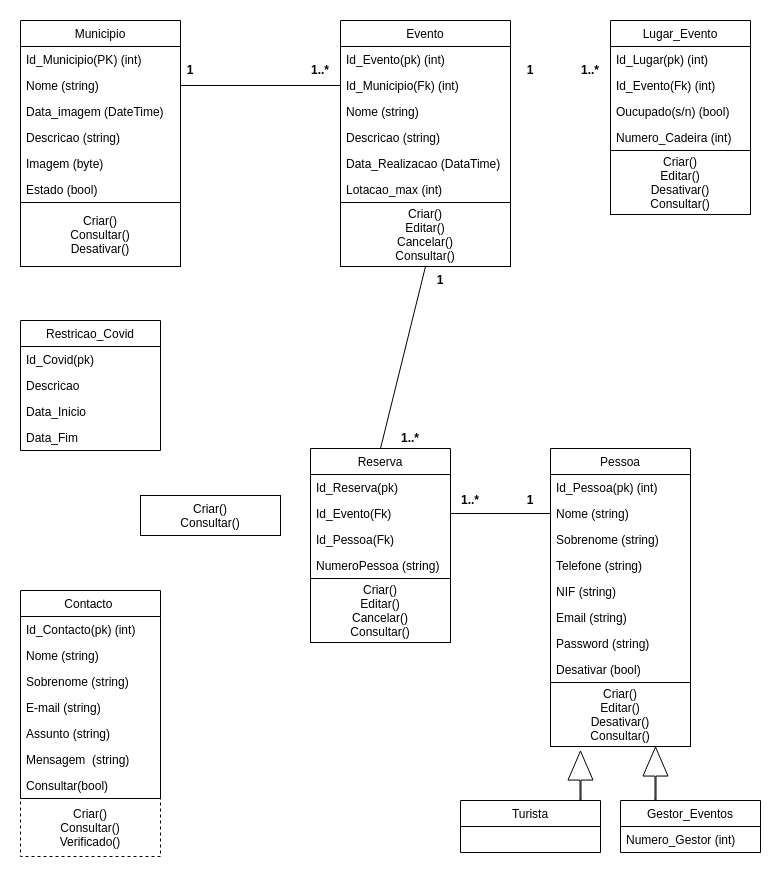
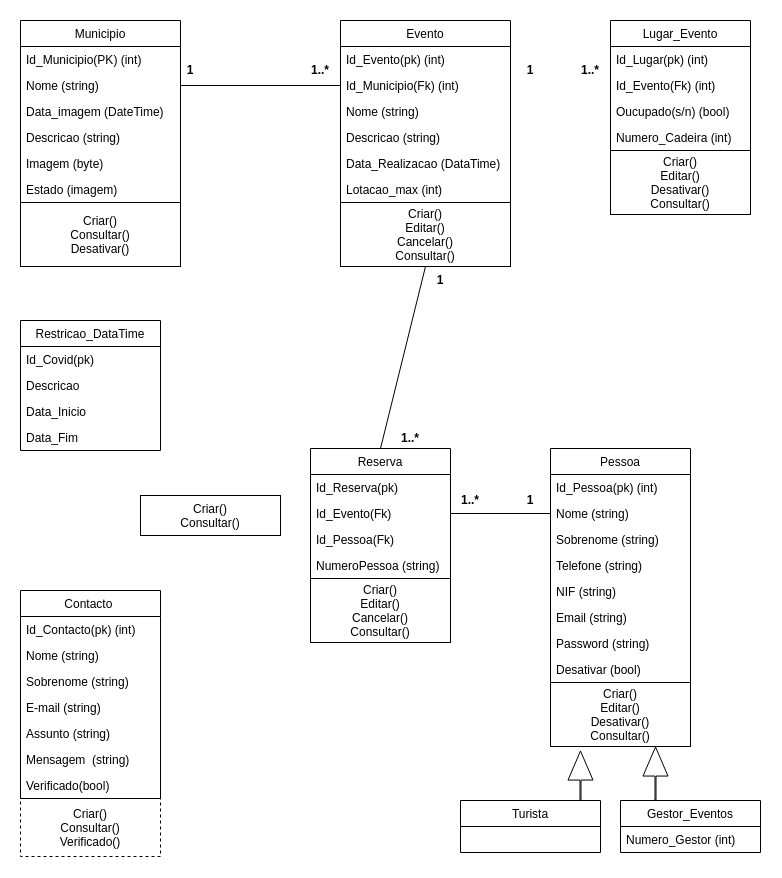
- <mxCell id="8" value="Estado (bool)" style="text;strokeColor=none;fillColor=none;align=left;verticalAlign=top;spacingLeft=4;spacingRight=4;overflow=hidden;rotatable=0;points=[[0,0.5],[1,0.5]];portConstraint=eastwest;" parent="2" vertex="1"><mxGeometry y="156" width="160" height="26" as="geometry" /></mxCell>
+ <mxCell id="8" value="Estado (imagem)" style="text;strokeColor=none;fillColor=none;align=left;verticalAlign=top;spacingLeft=4;spacingRight=4;overflow=hidden;rotatable=0;points=[[0,0.5],[1,0.5]];portConstraint=eastwest;" parent="2" vertex="1"><mxGeometry y="156" width="160" height="26" as="geometry" /></mxCell>
- <mxCell id="9" value="Restricao_Covid" style="swimlane;fontStyle=0;childLayout=stackLayout;horizontal=1;startSize=26;fillColor=none;horizontalStack=0;resizeParent=1;resizeParentMax=0;resizeLast=0;collapsible=1;marginBottom=0;" parent="1" vertex="1"><mxGeometry x="20" y="320" width="140" height="130" as="geometry" /></mxCell>
+ <mxCell id="9" value="Restricao_DataTime" style="swimlane;fontStyle=0;childLayout=stackLayout;horizontal=1;startSize=26;fillColor=none;horizontalStack=0;resizeParent=1;resizeParentMax=0;resizeLast=0;collapsible=1;marginBottom=0;" parent="1" vertex="1"><mxGeometry x="20" y="320" width="140" height="130" as="geometry" /></mxCell>
- <mxCell id="33" value="Consultar(bool)" style="text;strokeColor=none;align=left;verticalAlign=top;spacingLeft=4;spacingRight=4;overflow=hidden;rotatable=0;points=[[0,0.5],[1,0.5]];portConstraint=eastwest;" parent="26" vertex="1"><mxGeometry y="182" width="140" height="26" as="geometry" /></mxCell>
+ <mxCell id="33" value="Verificado(bool)" style="text;strokeColor=none;align=left;verticalAlign=top;spacingLeft=4;spacingRight=4;overflow=hidden;rotatable=0;points=[[0,0.5],[1,0.5]];portConstraint=eastwest;" parent="26" vertex="1"><mxGeometry y="182" width="140" height="26" as="geometry" /></mxCell>
